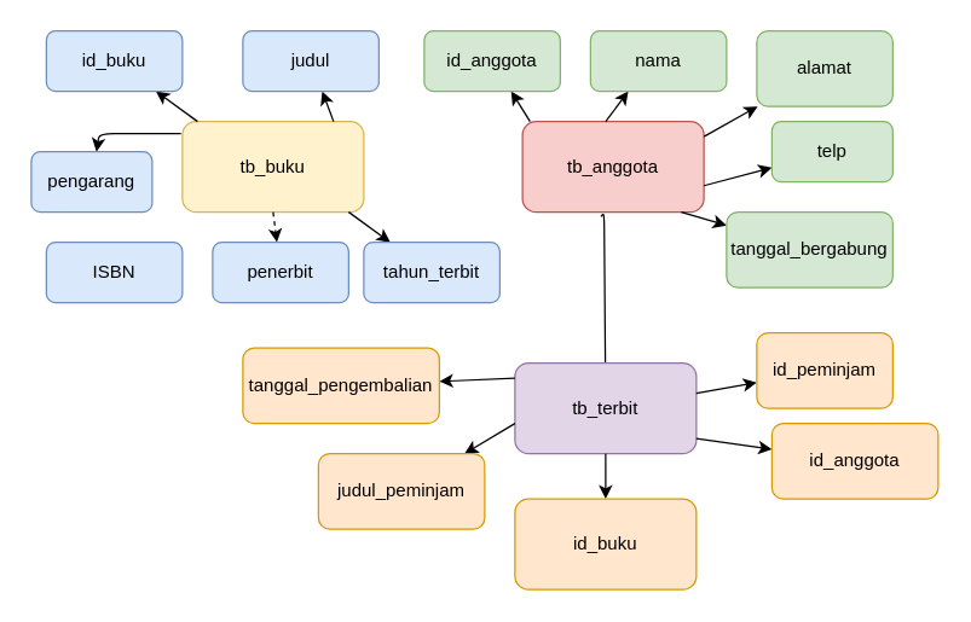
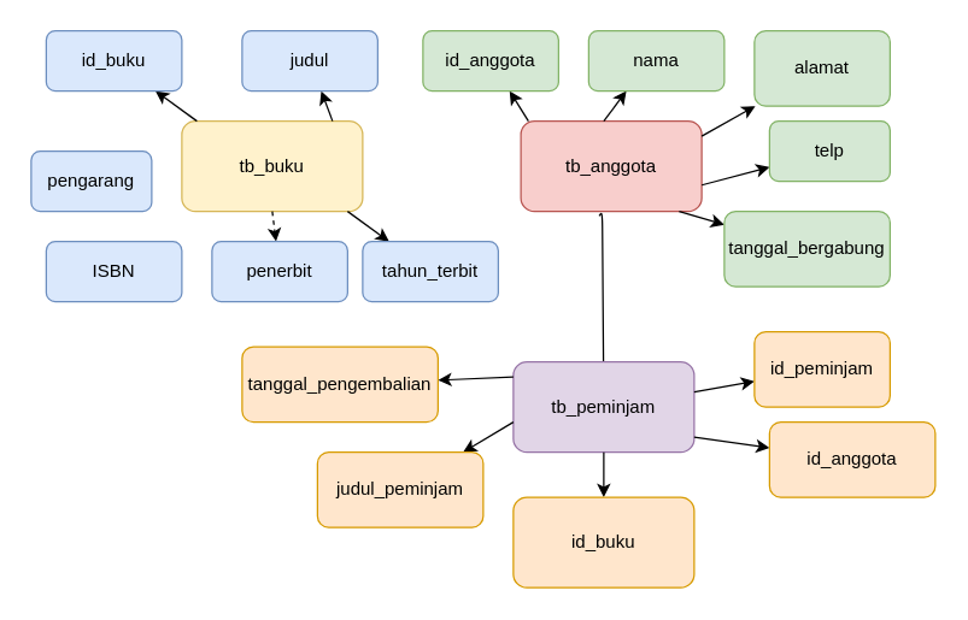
- <mxCell id="7" value="" style="endArrow=classic;html=1;exitX=-0.008;exitY=0.133;exitDx=0;exitDy=0;exitPerimeter=0;" edge="1" parent="1" source="2" target="8"><mxGeometry width="50" height="50" relative="1" as="geometry"><mxPoint x="80" y="135" as="sourcePoint" /><mxPoint x="70" y="140" as="targetPoint" /><Array as="points"><mxPoint x="65" y="88" /></Array></mxGeometry></mxCell>
- <mxCell id="27" value="tb_terbit" style="rounded=1;whiteSpace=wrap;html=1;fillColor=#e1d5e7;strokeColor=#9673a6;" vertex="1" parent="1"><mxGeometry x="340" y="240" width="120" height="60" as="geometry" /></mxCell>
+ <mxCell id="27" value="tb_peminjam" style="rounded=1;whiteSpace=wrap;html=1;fillColor=#e1d5e7;strokeColor=#9673a6;" vertex="1" parent="1"><mxGeometry x="340" y="240" width="120" height="60" as="geometry" /></mxCell>
